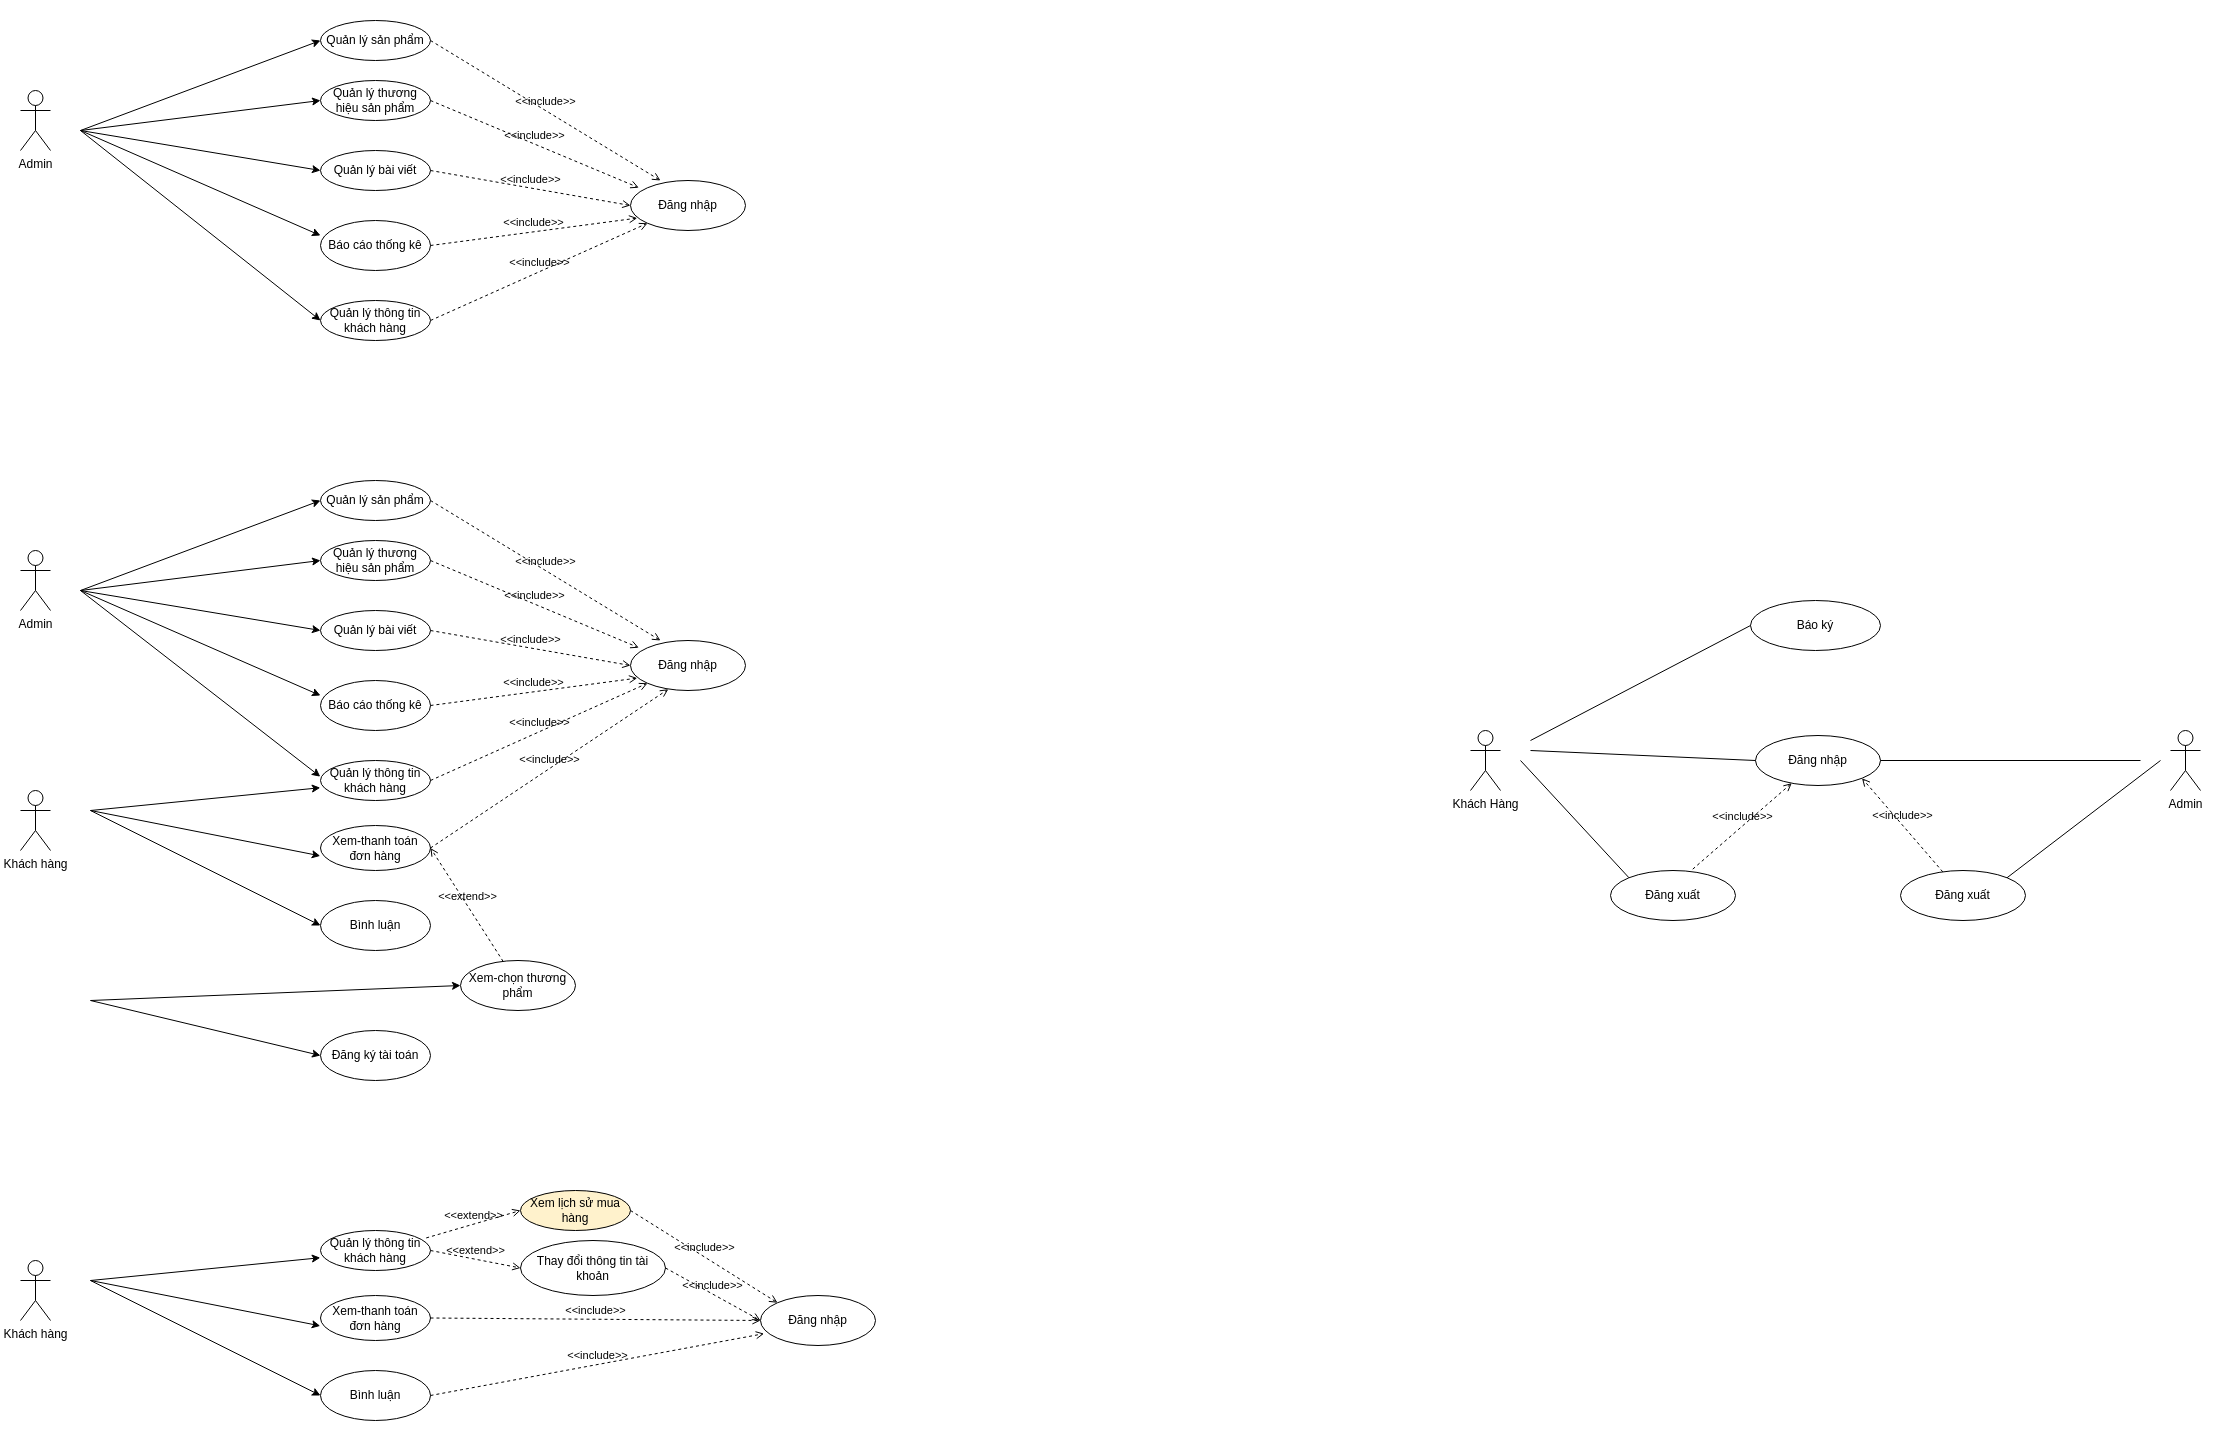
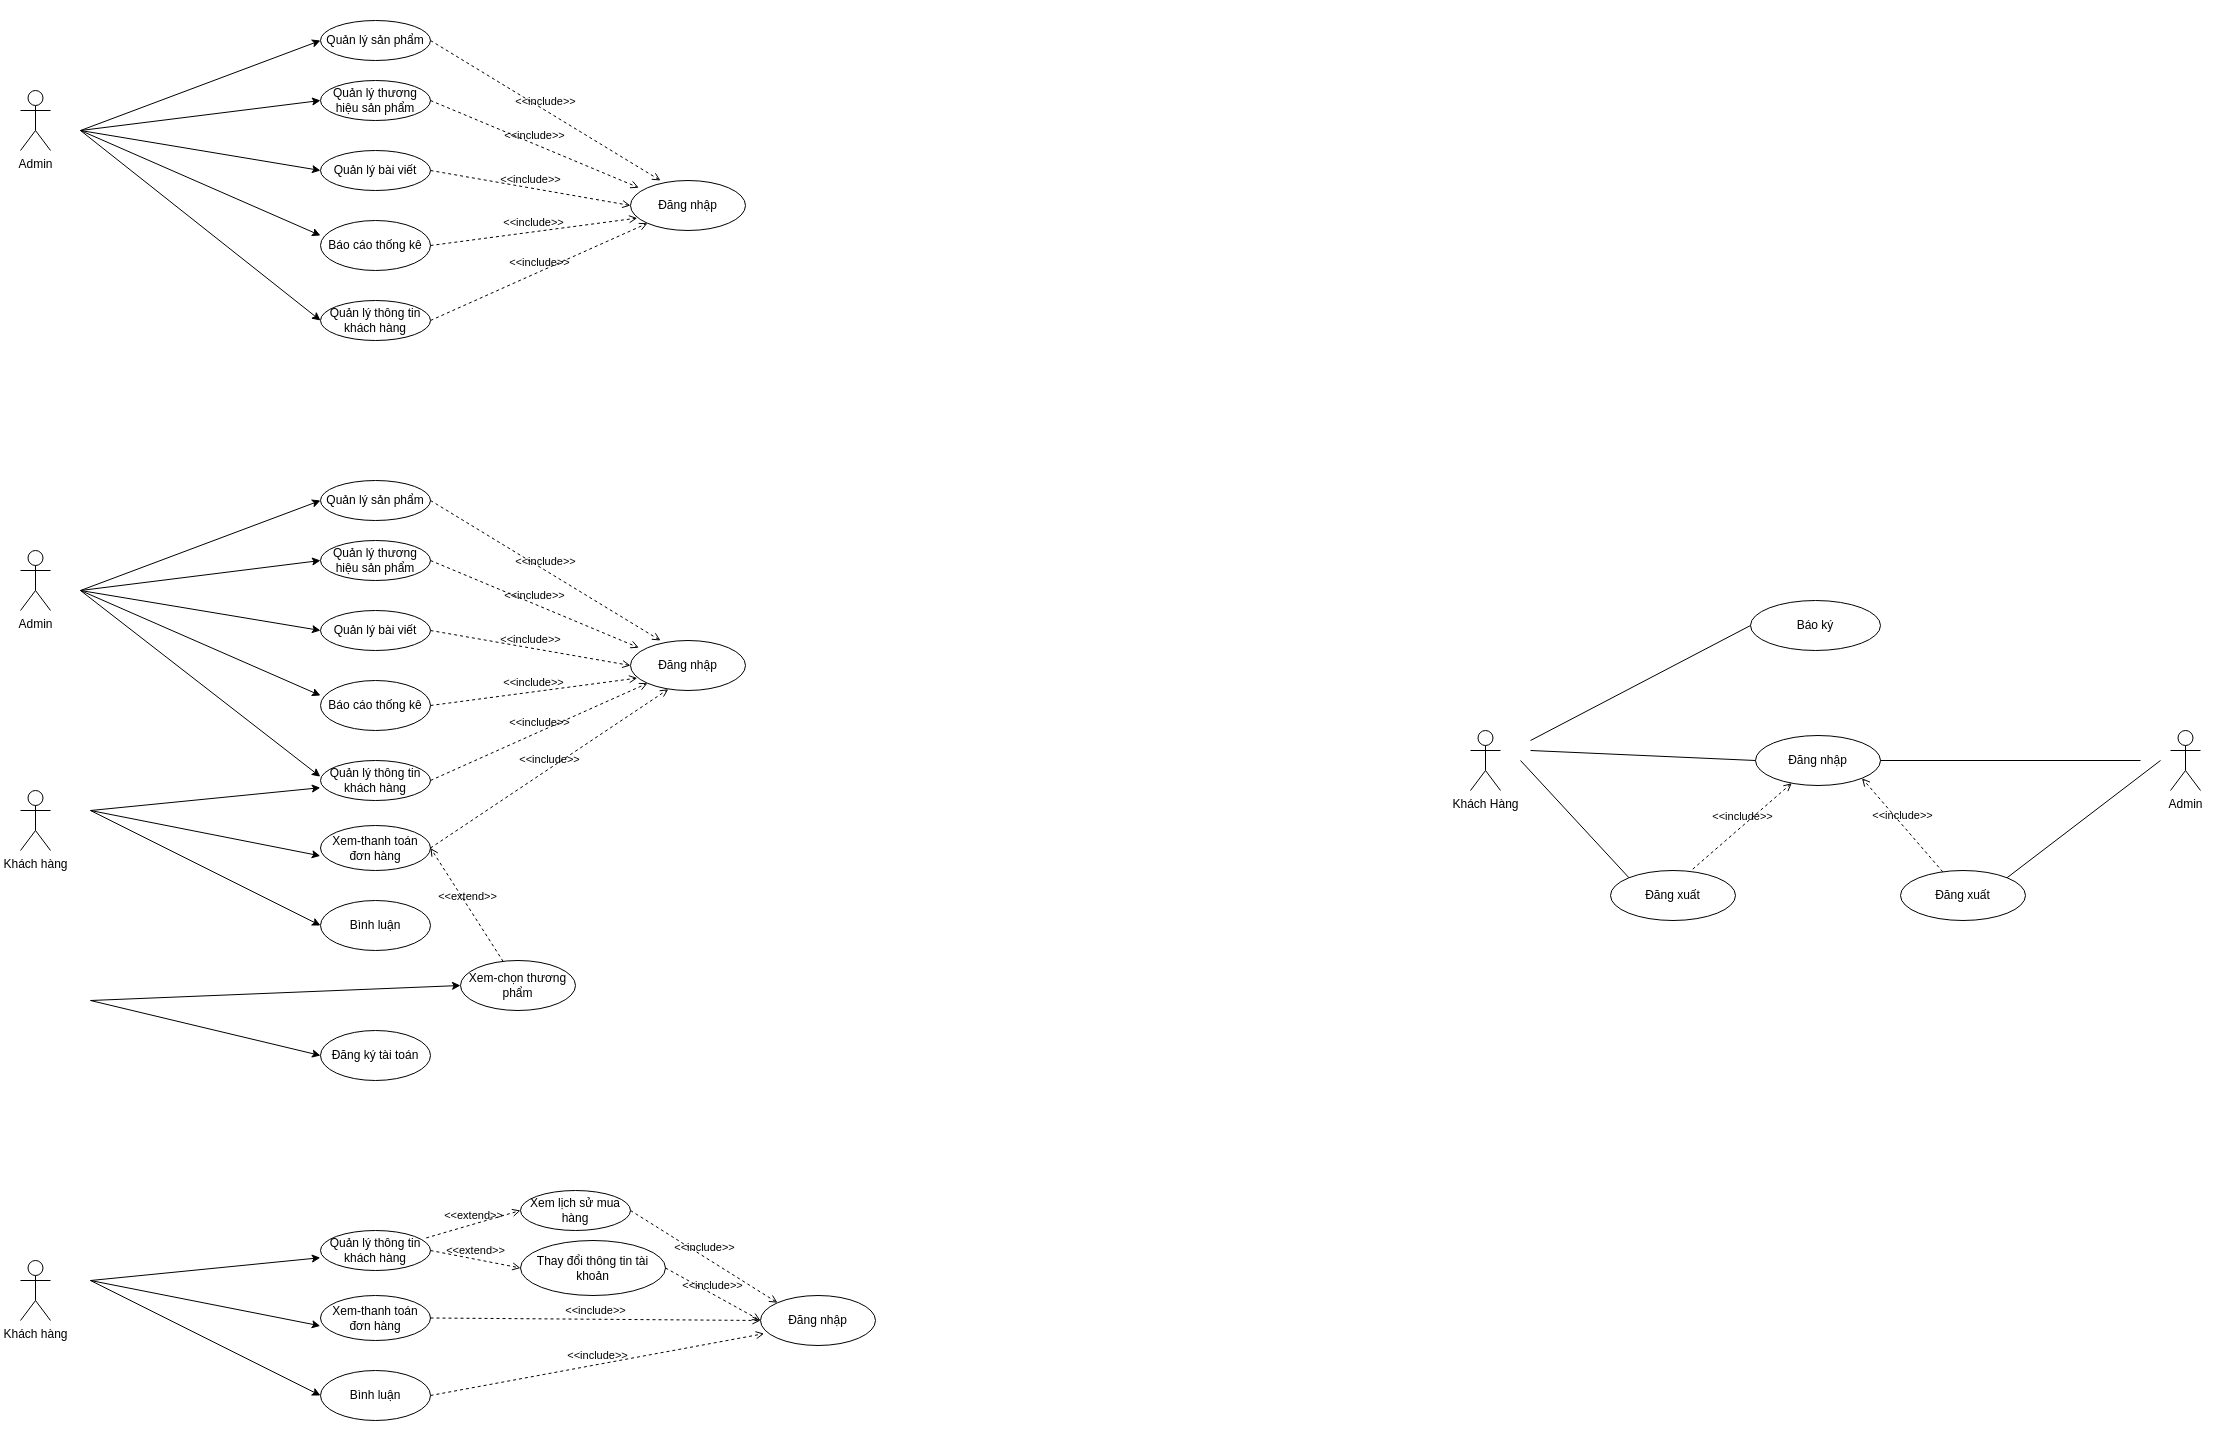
- <mxCell id="54" value="Xem lịch sử mua hàng" style="ellipse;whiteSpace=wrap;html=1;fillColor=#fff2cc;" vertex="1" parent="1"><mxGeometry x="520" y="1190" width="110" height="40" as="geometry" /></mxCell>
+ <mxCell id="54" value="Xem lịch sử mua hàng" style="ellipse;whiteSpace=wrap;html=1;" vertex="1" parent="1"><mxGeometry x="520" y="1190" width="110" height="40" as="geometry" /></mxCell>
